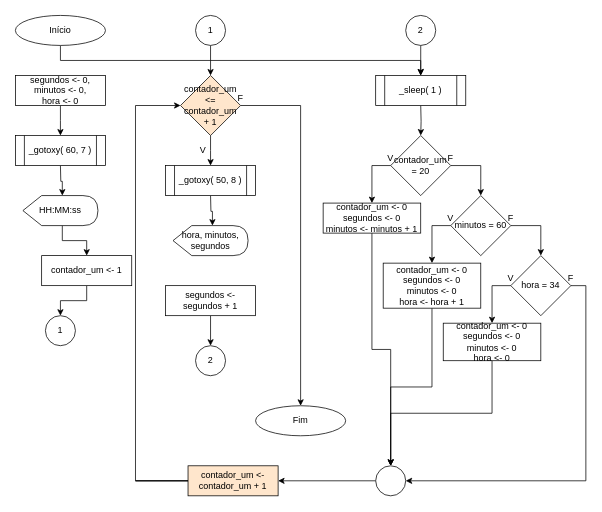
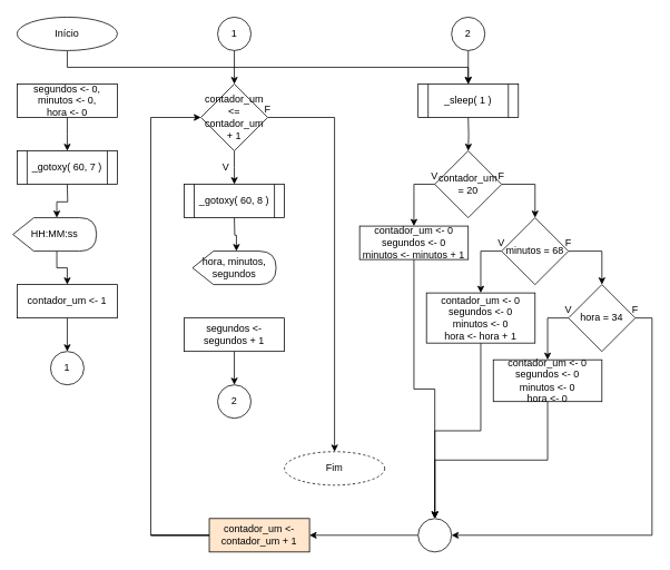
- <mxCell id="16" value="&lt;span&gt;contador_um &amp;lt;= contador_um + 1&lt;/span&gt;" style="rhombus;whiteSpace=wrap;html=1;fillColor=#ffe6cc;" parent="1" vertex="1"><mxGeometry x="240" y="100" width="80" height="80" as="geometry" /></mxCell>
+ <mxCell id="16" value="&lt;span&gt;contador_um &amp;lt;= contador_um + 1&lt;/span&gt;" style="rhombus;whiteSpace=wrap;html=1;" parent="1" vertex="1"><mxGeometry x="240" y="100" width="80" height="80" as="geometry" /></mxCell>
- <mxCell id="55" value="&lt;span&gt;_gotoxy( 50, 8 )&lt;/span&gt;" style="shape=process;whiteSpace=wrap;html=1;backgroundOutline=1;" parent="1" vertex="1"><mxGeometry x="220" y="220" width="120" height="40" as="geometry" /></mxCell>
+ <mxCell id="55" value="&lt;span&gt;_gotoxy( 60, 8 )&lt;/span&gt;" style="shape=process;whiteSpace=wrap;html=1;backgroundOutline=1;" parent="1" vertex="1"><mxGeometry x="220" y="220" width="120" height="40" as="geometry" /></mxCell>
- <mxCell id="7" value="HH:MM:ss" style="shape=display;whiteSpace=wrap;html=1;" parent="1" vertex="1"><mxGeometry x="30" y="260" width="100" height="40" as="geometry" /></mxCell>
+ <mxCell id="7" value="HH:MM:ss" style="shape=display;whiteSpace=wrap;html=1;" parent="1" vertex="1"><mxGeometry x="15" y="260" width="100" height="40" as="geometry" /></mxCell>
- <mxCell id="31" value="minutos = 60" style="rhombus;whiteSpace=wrap;html=1;" parent="1" vertex="1"><mxGeometry x="600" y="260" width="80" height="80" as="geometry" /></mxCell>
+ <mxCell id="31" value="minutos = 68" style="rhombus;whiteSpace=wrap;html=1;" parent="1" vertex="1"><mxGeometry x="600" y="260" width="80" height="80" as="geometry" /></mxCell>
- <mxCell id="10" value="contador_um &amp;lt;- 1" style="rounded=0;whiteSpace=wrap;html=1;" parent="1" vertex="1"><mxGeometry x="55" y="340" width="120" height="40" as="geometry" /></mxCell>
+ <mxCell id="10" value="contador_um &amp;lt;- 1" style="rounded=0;whiteSpace=wrap;html=1;" parent="1" vertex="1"><mxGeometry x="20" y="340" width="120" height="40" as="geometry" /></mxCell>
- <mxCell id="47" value="Fim" style="ellipse;whiteSpace=wrap;html=1;" parent="1" vertex="1"><mxGeometry x="340" y="540" width="120" height="40" as="geometry" /></mxCell>
+ <mxCell id="47" value="Fim" style="ellipse;whiteSpace=wrap;html=1;dashed=1;" parent="1" vertex="1"><mxGeometry x="340" y="540" width="120" height="40" as="geometry" /></mxCell>
